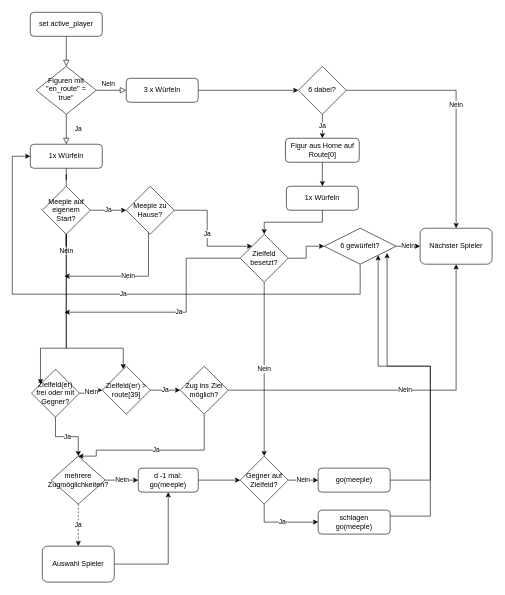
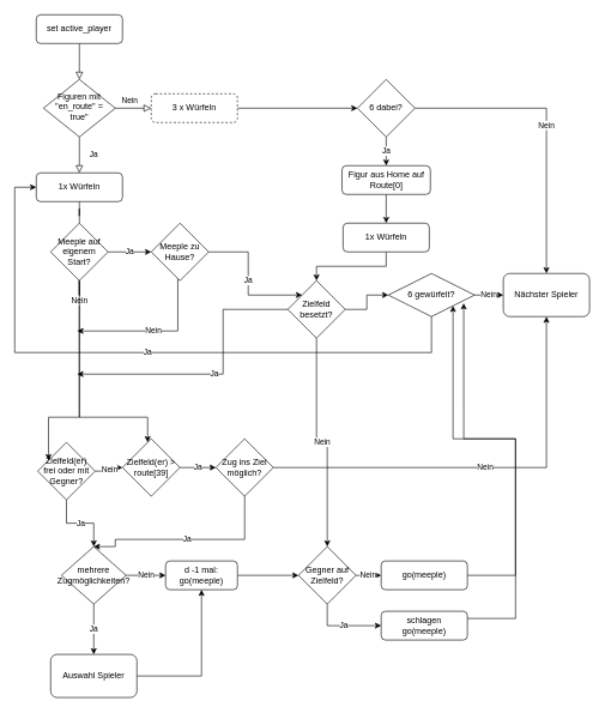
- <mxCell id="8" value="3 x Würfeln" style="rounded=1;whiteSpace=wrap;html=1;fontSize=12;glass=0;strokeWidth=1;shadow=0;" parent="1" vertex="1"><mxGeometry x="210" y="130" width="120" height="40" as="geometry" /></mxCell>
+ <mxCell id="8" value="3 x Würfeln" style="rounded=1;whiteSpace=wrap;html=1;fontSize=12;glass=0;strokeWidth=1;shadow=0;dashed=1;" parent="1" vertex="1"><mxGeometry x="210" y="130" width="120" height="40" as="geometry" /></mxCell>
- <mxCell id="23" value="Gegner auf Zielfeld?" style="rhombus;whiteSpace=wrap;html=1;" parent="1" vertex="1"><mxGeometry x="400" y="760" width="80" height="80" as="geometry" /></mxCell>
+ <mxCell id="23" value="Gegner auf Zielfeld?" style="rhombus;whiteSpace=wrap;html=1;" parent="1" vertex="1"><mxGeometry x="415" y="760" width="80" height="80" as="geometry" /></mxCell>
- <mxCell id="17" value="Ja" style="edgeStyle=orthogonalEdgeStyle;rounded=0;orthogonalLoop=1;jettySize=auto;html=1;dashed=1;" parent="1" source="18" target="27" edge="1"><mxGeometry relative="1" as="geometry" /></mxCell>
+ <mxCell id="17" value="Ja" style="edgeStyle=orthogonalEdgeStyle;rounded=0;orthogonalLoop=1;jettySize=auto;html=1;" parent="1" source="18" target="27" edge="1"><mxGeometry relative="1" as="geometry" /></mxCell>
